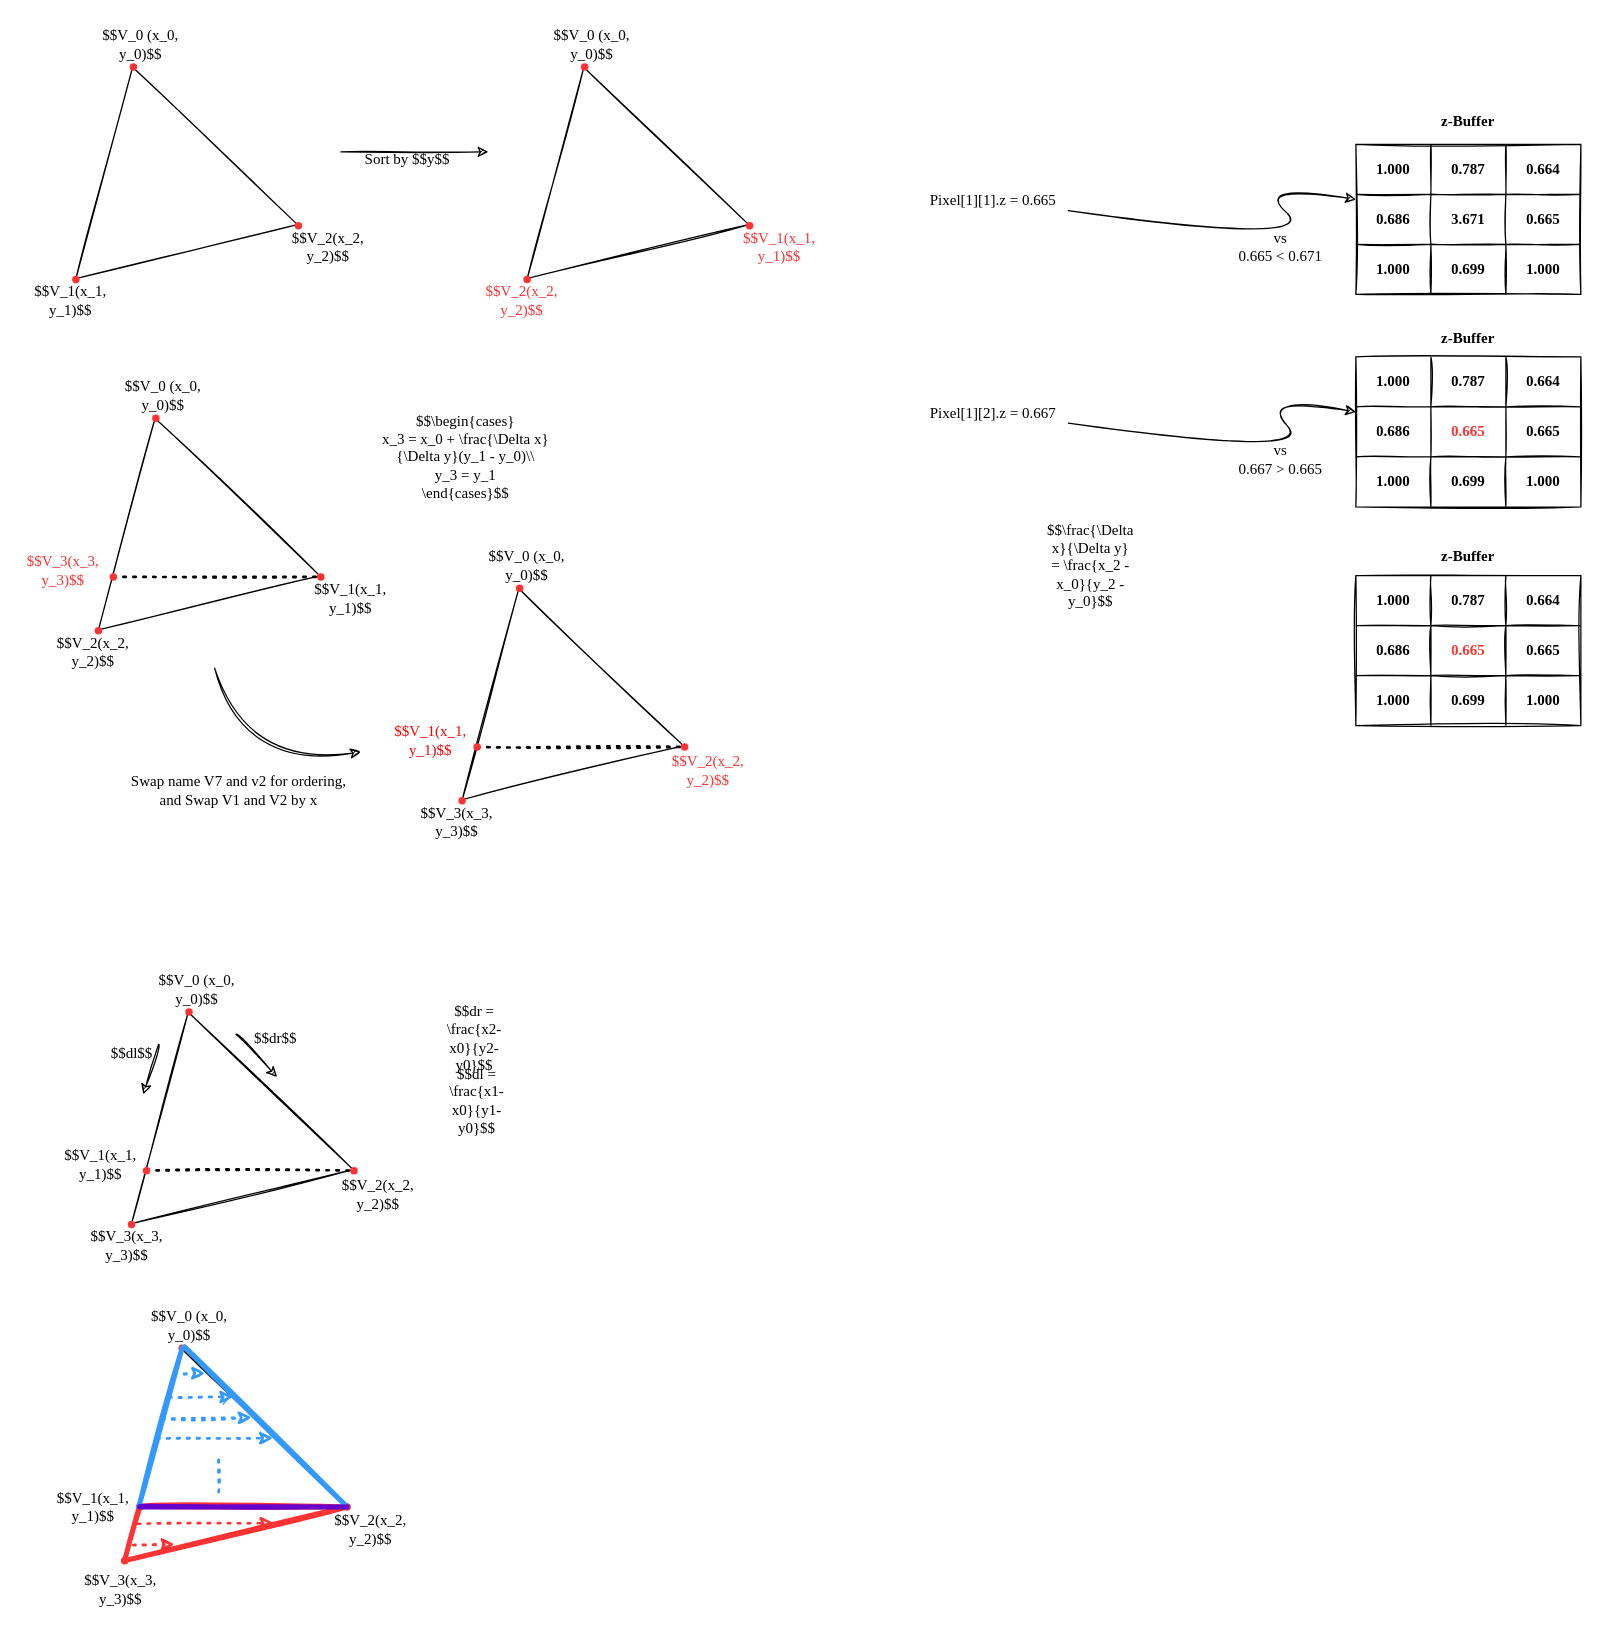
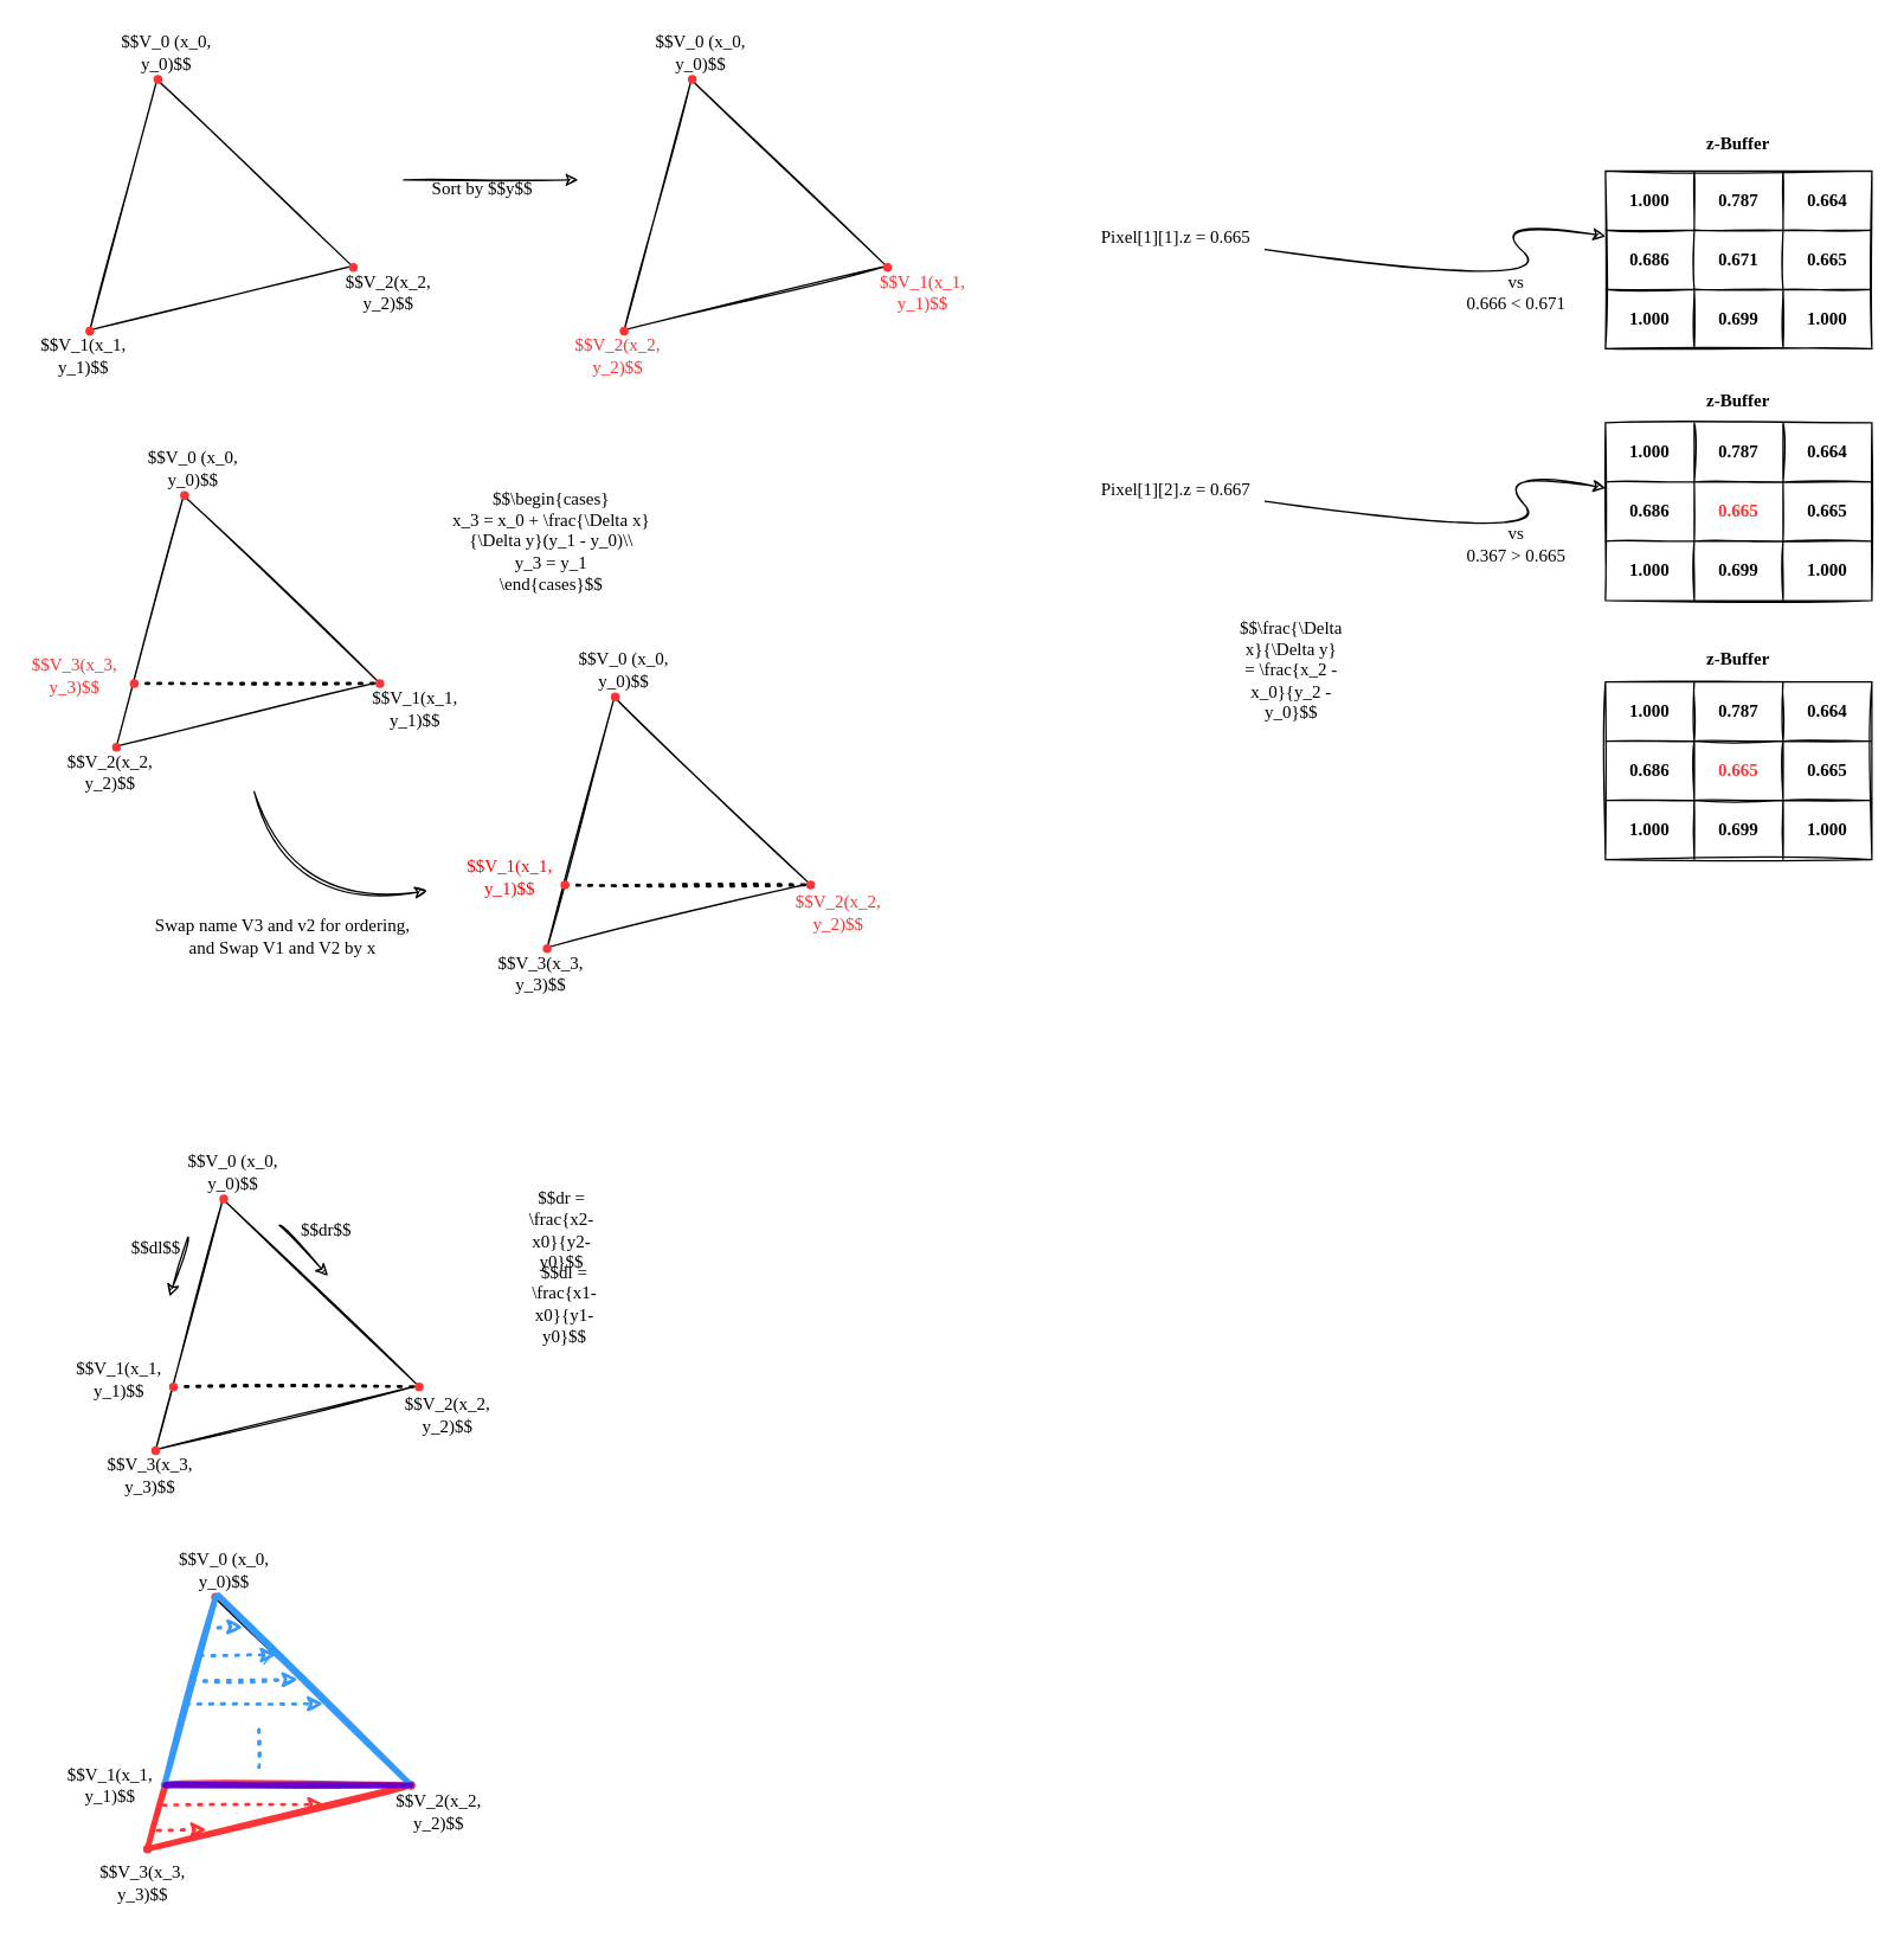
- <mxCell id="10" value="&lt;b&gt;&lt;font face=&quot;Comic Sans MS&quot;&gt;3.671&lt;/font&gt;&lt;/b&gt;" style="shape=partialRectangle;html=1;whiteSpace=wrap;connectable=0;fillColor=none;top=0;left=0;bottom=0;right=0;overflow=hidden;sketch=1;" vertex="1" parent="8"><mxGeometry x="60" width="60" height="40" as="geometry"><mxRectangle width="60" height="40" as="alternateBounds" /></mxGeometry></mxCell>
+ <mxCell id="10" value="&lt;b&gt;&lt;font face=&quot;Comic Sans MS&quot;&gt;0.671&lt;/font&gt;&lt;/b&gt;" style="shape=partialRectangle;html=1;whiteSpace=wrap;connectable=0;fillColor=none;top=0;left=0;bottom=0;right=0;overflow=hidden;sketch=1;" vertex="1" parent="8"><mxGeometry x="60" width="60" height="40" as="geometry"><mxRectangle width="60" height="40" as="alternateBounds" /></mxGeometry></mxCell>
- <mxCell id="19" value="0.665 &amp;lt; 0.671" style="text;html=1;strokeColor=none;fillColor=none;align=center;verticalAlign=middle;whiteSpace=wrap;rounded=0;sketch=1;fontFamily=Comic Sans MS;" vertex="1" parent="1"><mxGeometry x="974" y="185" width="100" height="40" as="geometry" /></mxCell>
+ <mxCell id="19" value="0.666 &amp;lt; 0.671" style="text;html=1;strokeColor=none;fillColor=none;align=center;verticalAlign=middle;whiteSpace=wrap;rounded=0;sketch=1;fontFamily=Comic Sans MS;" vertex="1" parent="1"><mxGeometry x="974" y="185" width="100" height="40" as="geometry" /></mxCell>
- <mxCell id="36" value="0.667 &amp;gt; 0.665" style="text;html=1;strokeColor=none;fillColor=none;align=center;verticalAlign=middle;whiteSpace=wrap;rounded=0;sketch=1;fontFamily=Comic Sans MS;" vertex="1" parent="1"><mxGeometry x="974" y="355" width="100" height="40" as="geometry" /></mxCell>
+ <mxCell id="36" value="0.367 &amp;gt; 0.665" style="text;html=1;strokeColor=none;fillColor=none;align=center;verticalAlign=middle;whiteSpace=wrap;rounded=0;sketch=1;fontFamily=Comic Sans MS;" vertex="1" parent="1"><mxGeometry x="974" y="355" width="100" height="40" as="geometry" /></mxCell>
- <mxCell id="91" value="Swap name V7 and v2 for ordering, &lt;br&gt;and Swap V1 and V2 by x" style="text;html=1;strokeColor=none;fillColor=none;align=center;verticalAlign=middle;whiteSpace=wrap;rounded=0;labelBackgroundColor=none;sketch=1;fontFamily=Comic Sans MS;fontColor=#000000;" vertex="1" parent="1"><mxGeometry x="86" y="607" width="209" height="50" as="geometry" /></mxCell>
+ <mxCell id="91" value="Swap name V3 and v2 for ordering, &lt;br&gt;and Swap V1 and V2 by x" style="text;html=1;strokeColor=none;fillColor=none;align=center;verticalAlign=middle;whiteSpace=wrap;rounded=0;labelBackgroundColor=none;sketch=1;fontFamily=Comic Sans MS;fontColor=#000000;" vertex="1" parent="1"><mxGeometry x="86" y="607" width="209" height="50" as="geometry" /></mxCell>
